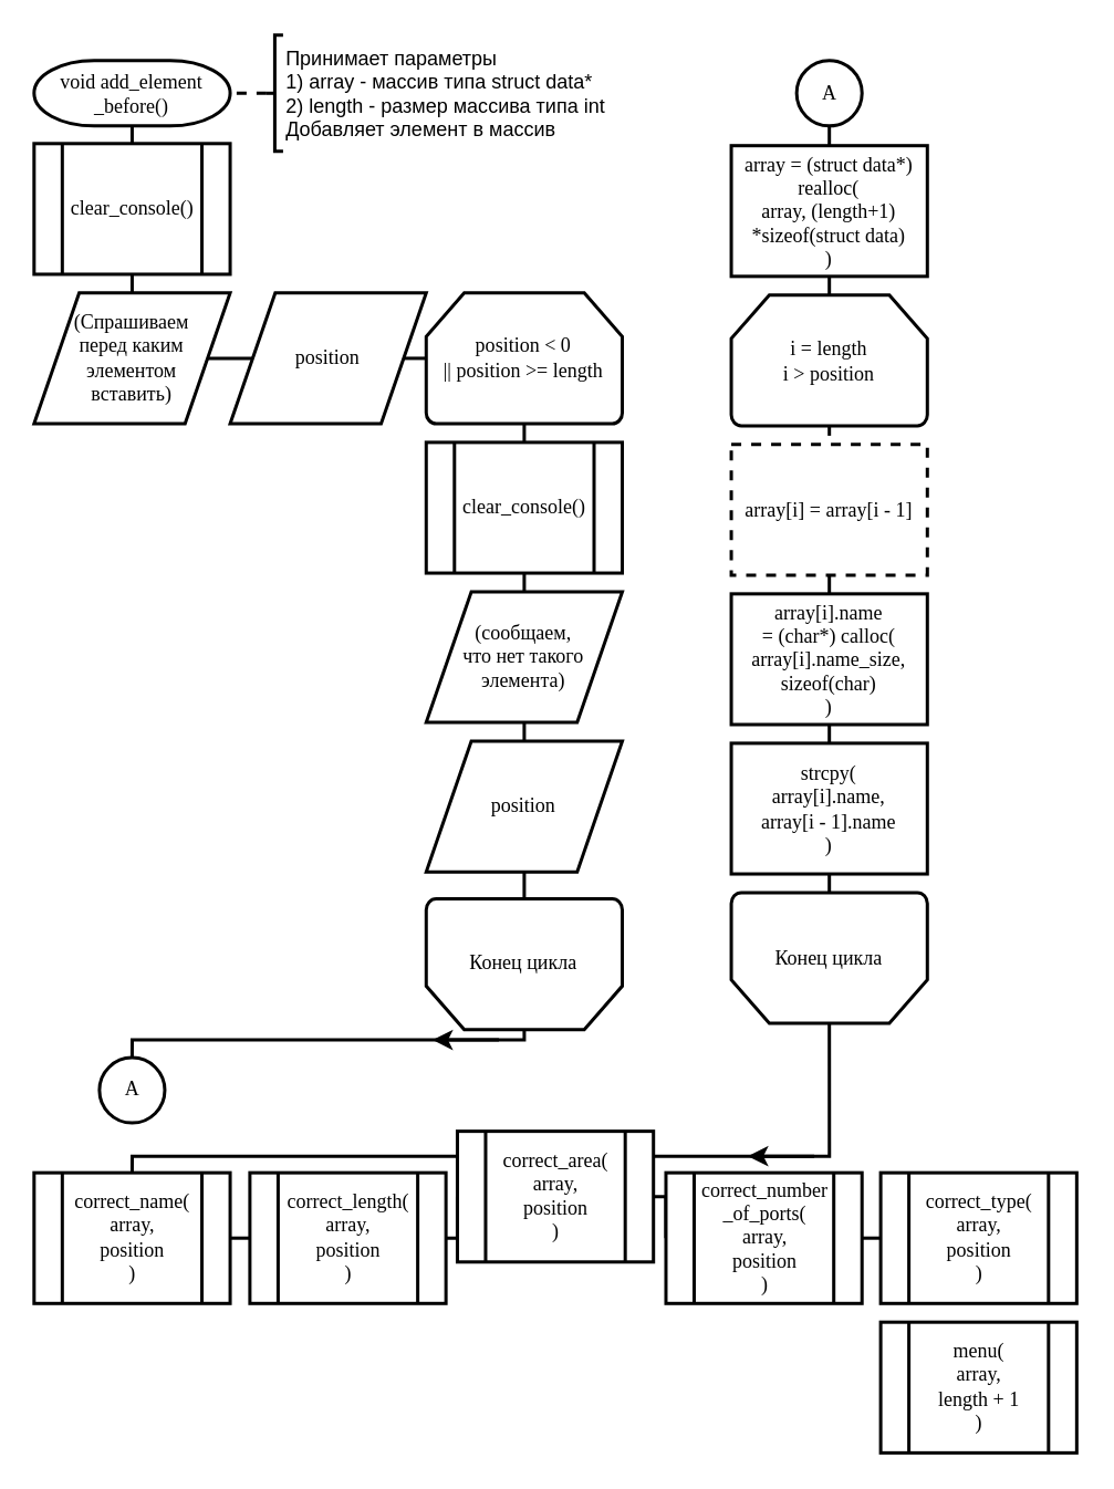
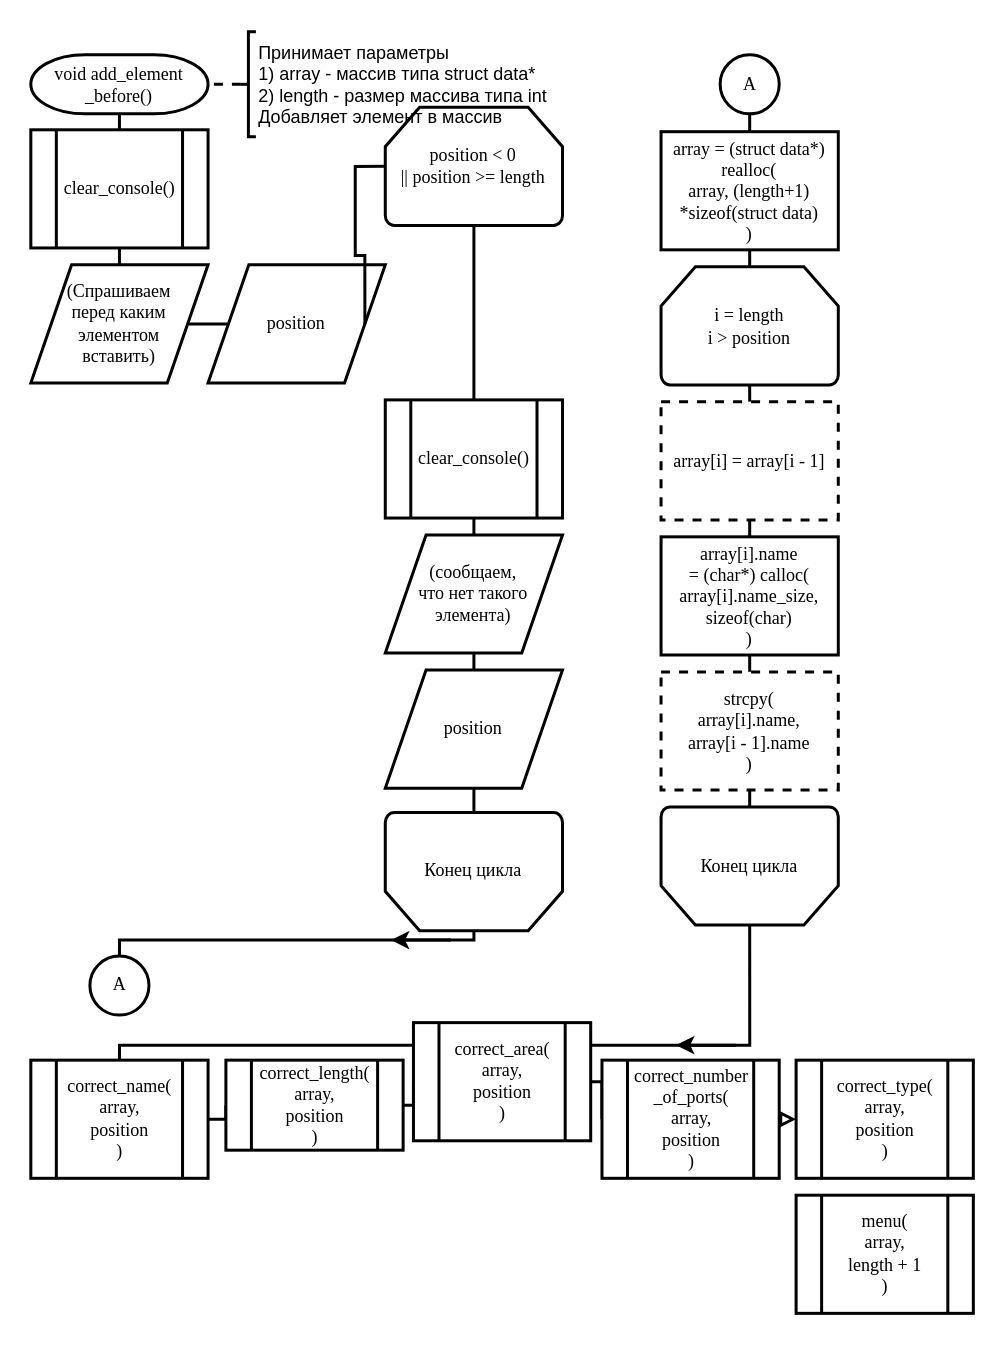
- <mxCell id="11" value="position &amp;lt; 0&lt;br&gt;|| position &amp;gt;= length" style="strokeWidth=2;html=1;shape=mxgraph.flowchart.loop_limit;whiteSpace=wrap;rounded=0;fontFamily=Times New Roman;" vertex="1" parent="1"><mxGeometry x="256.22" y="176" width="118.11" height="78.74" as="geometry" /></mxCell>
+ <mxCell id="11" value="position &amp;lt; 0&lt;br&gt;|| position &amp;gt;= length" style="strokeWidth=2;html=1;shape=mxgraph.flowchart.loop_limit;whiteSpace=wrap;rounded=0;fontFamily=Times New Roman;" vertex="1" parent="1"><mxGeometry x="256.22" y="71" width="118.11" height="78.74" as="geometry" /></mxCell>
- <mxCell id="22" style="edgeStyle=orthogonalEdgeStyle;rounded=0;orthogonalLoop=1;jettySize=auto;html=1;exitX=0.5;exitY=1;exitDx=0;exitDy=0;exitPerimeter=0;entryX=0.5;entryY=0;entryDx=0;entryDy=0;endArrow=none;endFill=0;strokeWidth=2;dashed=1;" edge="1" parent="1" source="23" target="25"><mxGeometry relative="1" as="geometry" /></mxCell>
+ <mxCell id="22" style="edgeStyle=orthogonalEdgeStyle;rounded=0;orthogonalLoop=1;jettySize=auto;html=1;exitX=0.5;exitY=1;exitDx=0;exitDy=0;exitPerimeter=0;entryX=0.5;entryY=0;entryDx=0;entryDy=0;endArrow=none;endFill=0;strokeWidth=2;" edge="1" parent="1" source="23" target="25"><mxGeometry relative="1" as="geometry" /></mxCell>
- <mxCell id="29" value="strcpy(&lt;br&gt;array[i].name,&lt;br&gt;array[i - 1].name&lt;br&gt;)" style="rounded=0;whiteSpace=wrap;html=1;absoluteArcSize=1;arcSize=14;strokeWidth=2;fontFamily=Times New Roman;" vertex="1" parent="1"><mxGeometry x="440" y="447.26" width="118.11" height="78.74" as="geometry" /></mxCell>
+ <mxCell id="29" value="strcpy(&lt;br&gt;array[i].name,&lt;br&gt;array[i - 1].name&lt;br&gt;)" style="rounded=0;whiteSpace=wrap;html=1;absoluteArcSize=1;arcSize=14;strokeWidth=2;fontFamily=Times New Roman;dashed=1;" vertex="1" parent="1"><mxGeometry x="440" y="447.26" width="118.11" height="78.74" as="geometry" /></mxCell>
- <mxCell id="38" value="correct_length(&lt;br&gt;array,&lt;br&gt;position&lt;br&gt;)" style="verticalLabelPosition=middle;verticalAlign=middle;html=1;shape=process;whiteSpace=wrap;rounded=0;size=0.14;arcSize=6;strokeWidth=2;fontFamily=Times New Roman;labelPosition=center;align=center;" vertex="1" parent="1"><mxGeometry x="150" y="706" width="118.11" height="78.74" as="geometry" /></mxCell>
+ <mxCell id="38" value="correct_length(&lt;br&gt;array,&lt;br&gt;position&lt;br&gt;)" style="verticalLabelPosition=middle;verticalAlign=middle;html=1;shape=process;whiteSpace=wrap;rounded=0;size=0.14;arcSize=6;strokeWidth=2;fontFamily=Times New Roman;labelPosition=center;align=center;" vertex="1" parent="1"><mxGeometry x="150" y="706" width="118.11" height="60" as="geometry" /></mxCell>
- <mxCell id="41" style="edgeStyle=orthogonalEdgeStyle;rounded=0;orthogonalLoop=1;jettySize=auto;html=1;exitX=1;exitY=0.5;exitDx=0;exitDy=0;entryX=0;entryY=0.5;entryDx=0;entryDy=0;endArrow=none;endFill=0;strokeWidth=2;" edge="1" parent="1" source="42" target="43"><mxGeometry relative="1" as="geometry" /></mxCell>
+ <mxCell id="41" style="edgeStyle=orthogonalEdgeStyle;rounded=0;orthogonalLoop=1;jettySize=auto;html=1;exitX=1;exitY=0.5;exitDx=0;exitDy=0;entryX=0;entryY=0.5;entryDx=0;entryDy=0;endArrow=block;endFill=0;strokeWidth=2;" edge="1" parent="1" source="42" target="43"><mxGeometry relative="1" as="geometry" /></mxCell>
